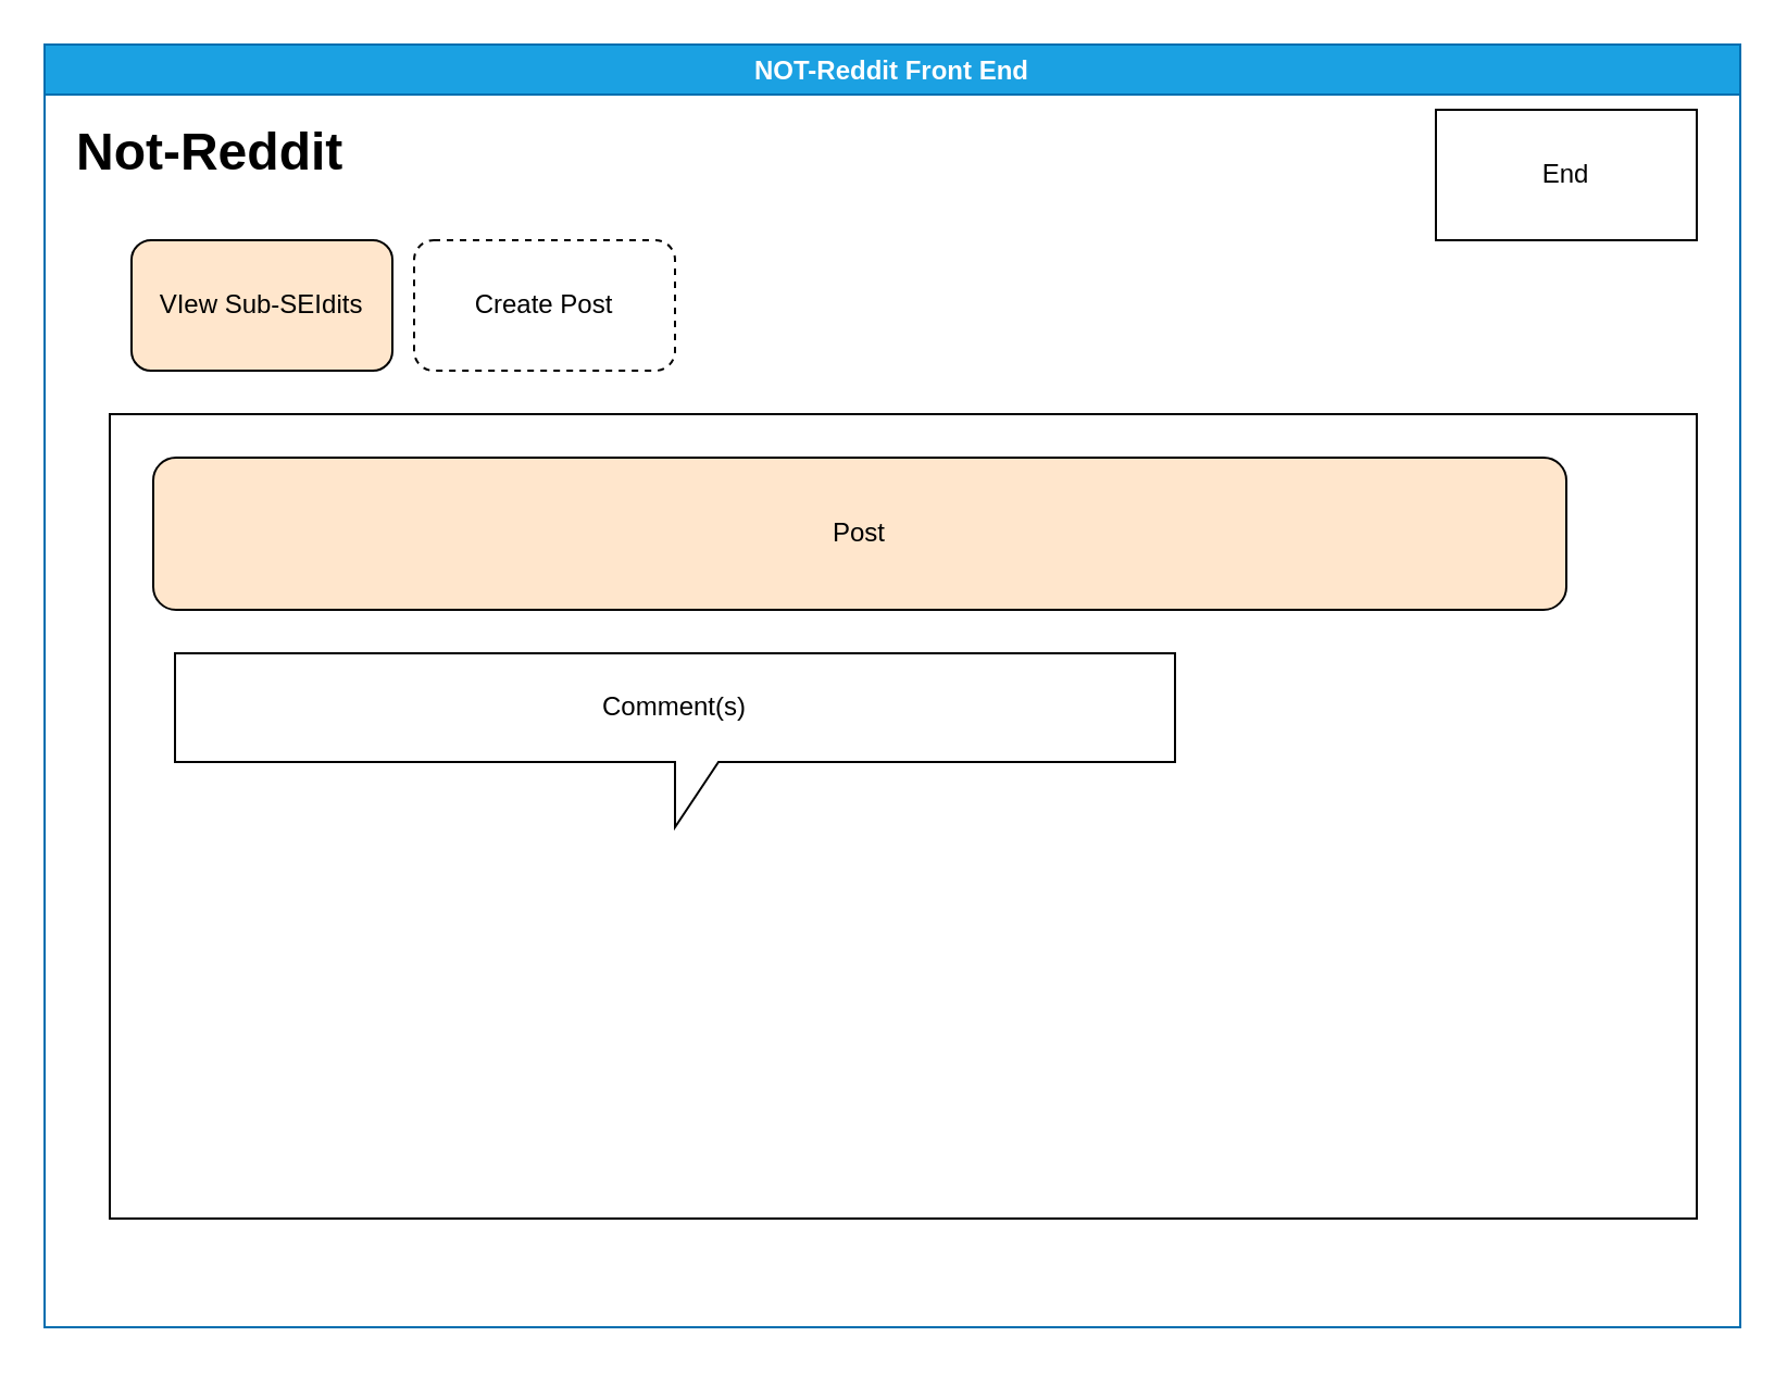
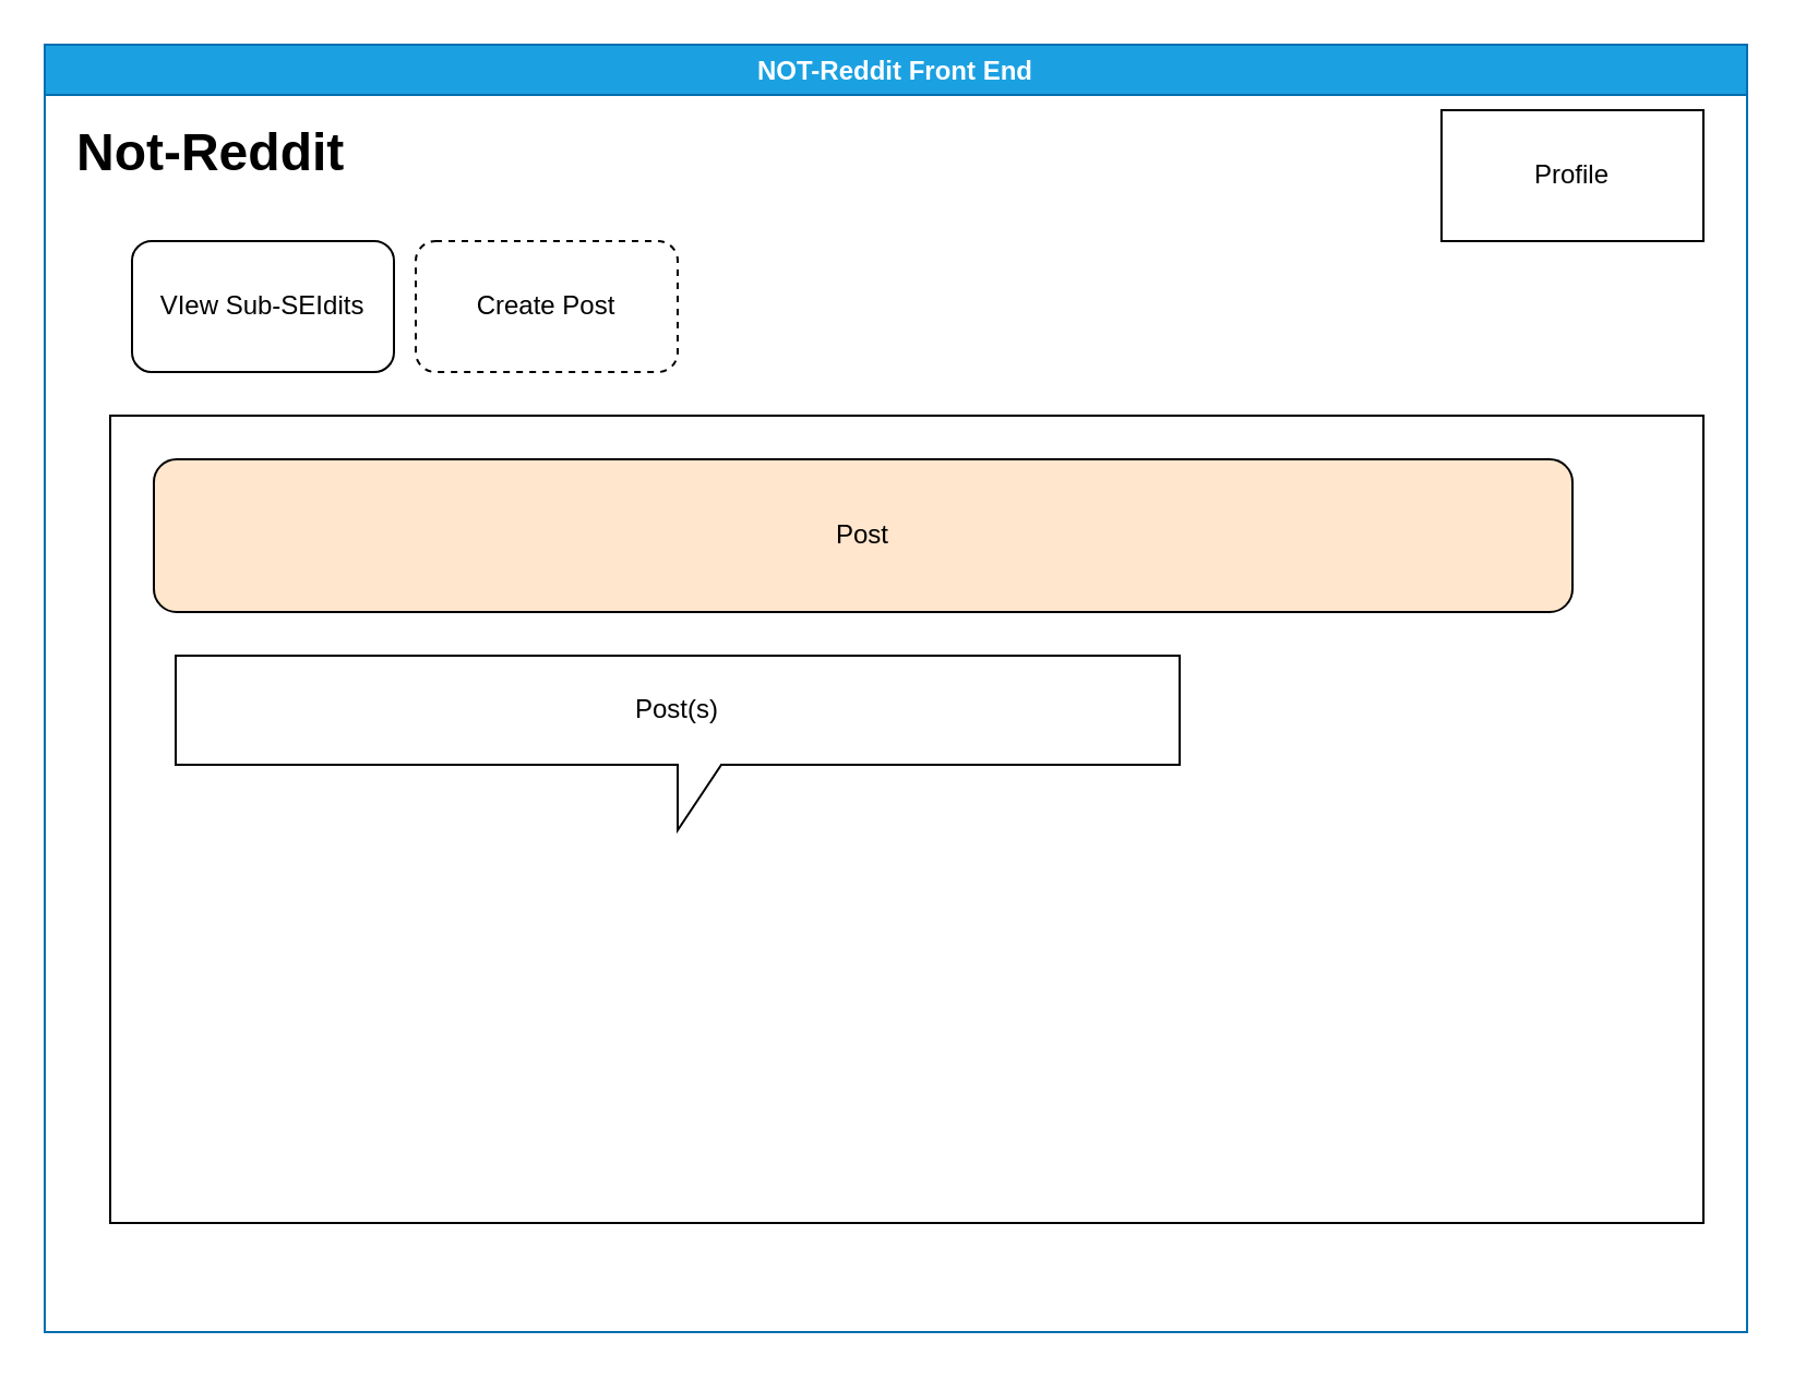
- <mxCell id="9" value="End" style="rounded=0;whiteSpace=wrap;html=1;" parent="2" vertex="1"><mxGeometry x="640" y="30" width="120" height="60" as="geometry" /></mxCell>
+ <mxCell id="9" value="Profile" style="rounded=0;whiteSpace=wrap;html=1;" parent="2" vertex="1"><mxGeometry x="640" y="30" width="120" height="60" as="geometry" /></mxCell>
- <mxCell id="5" value="VIew Sub-SEIdits" style="rounded=1;whiteSpace=wrap;html=1;fillColor=#ffe6cc;" parent="2" vertex="1"><mxGeometry x="40" y="90" width="120" height="60" as="geometry" /></mxCell>
+ <mxCell id="5" value="VIew Sub-SEIdits" style="rounded=1;whiteSpace=wrap;html=1;" parent="2" vertex="1"><mxGeometry x="40" y="90" width="120" height="60" as="geometry" /></mxCell>
- <mxCell id="8" value="Comment(s)" style="shape=callout;whiteSpace=wrap;html=1;perimeter=calloutPerimeter;" parent="2" vertex="1"><mxGeometry x="60" y="280" width="460" height="80" as="geometry" /></mxCell>
+ <mxCell id="8" value="Post(s)" style="shape=callout;whiteSpace=wrap;html=1;perimeter=calloutPerimeter;" parent="2" vertex="1"><mxGeometry x="60" y="280" width="460" height="80" as="geometry" /></mxCell>
